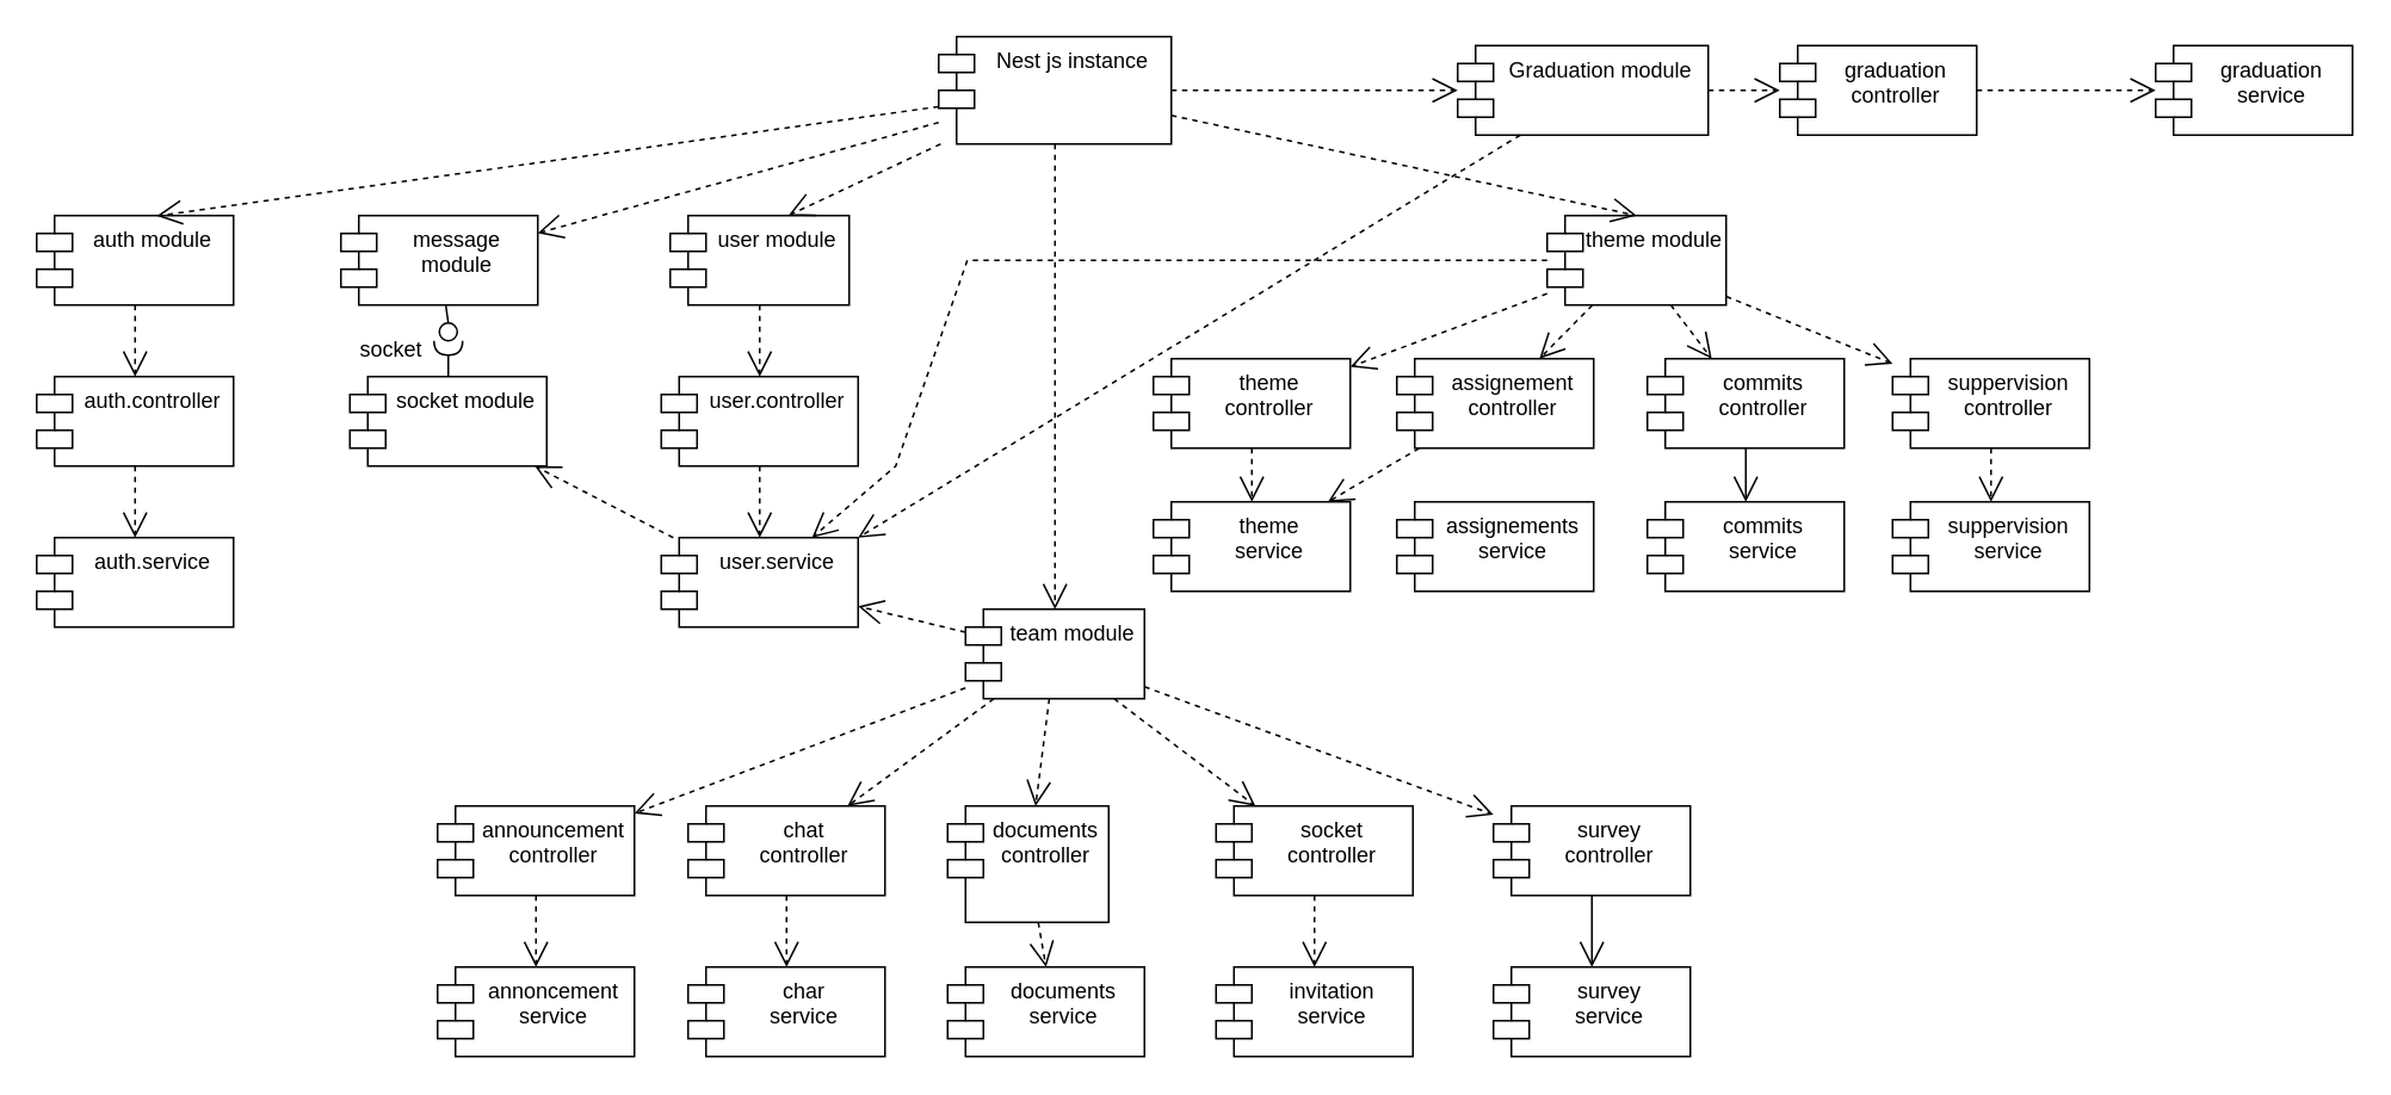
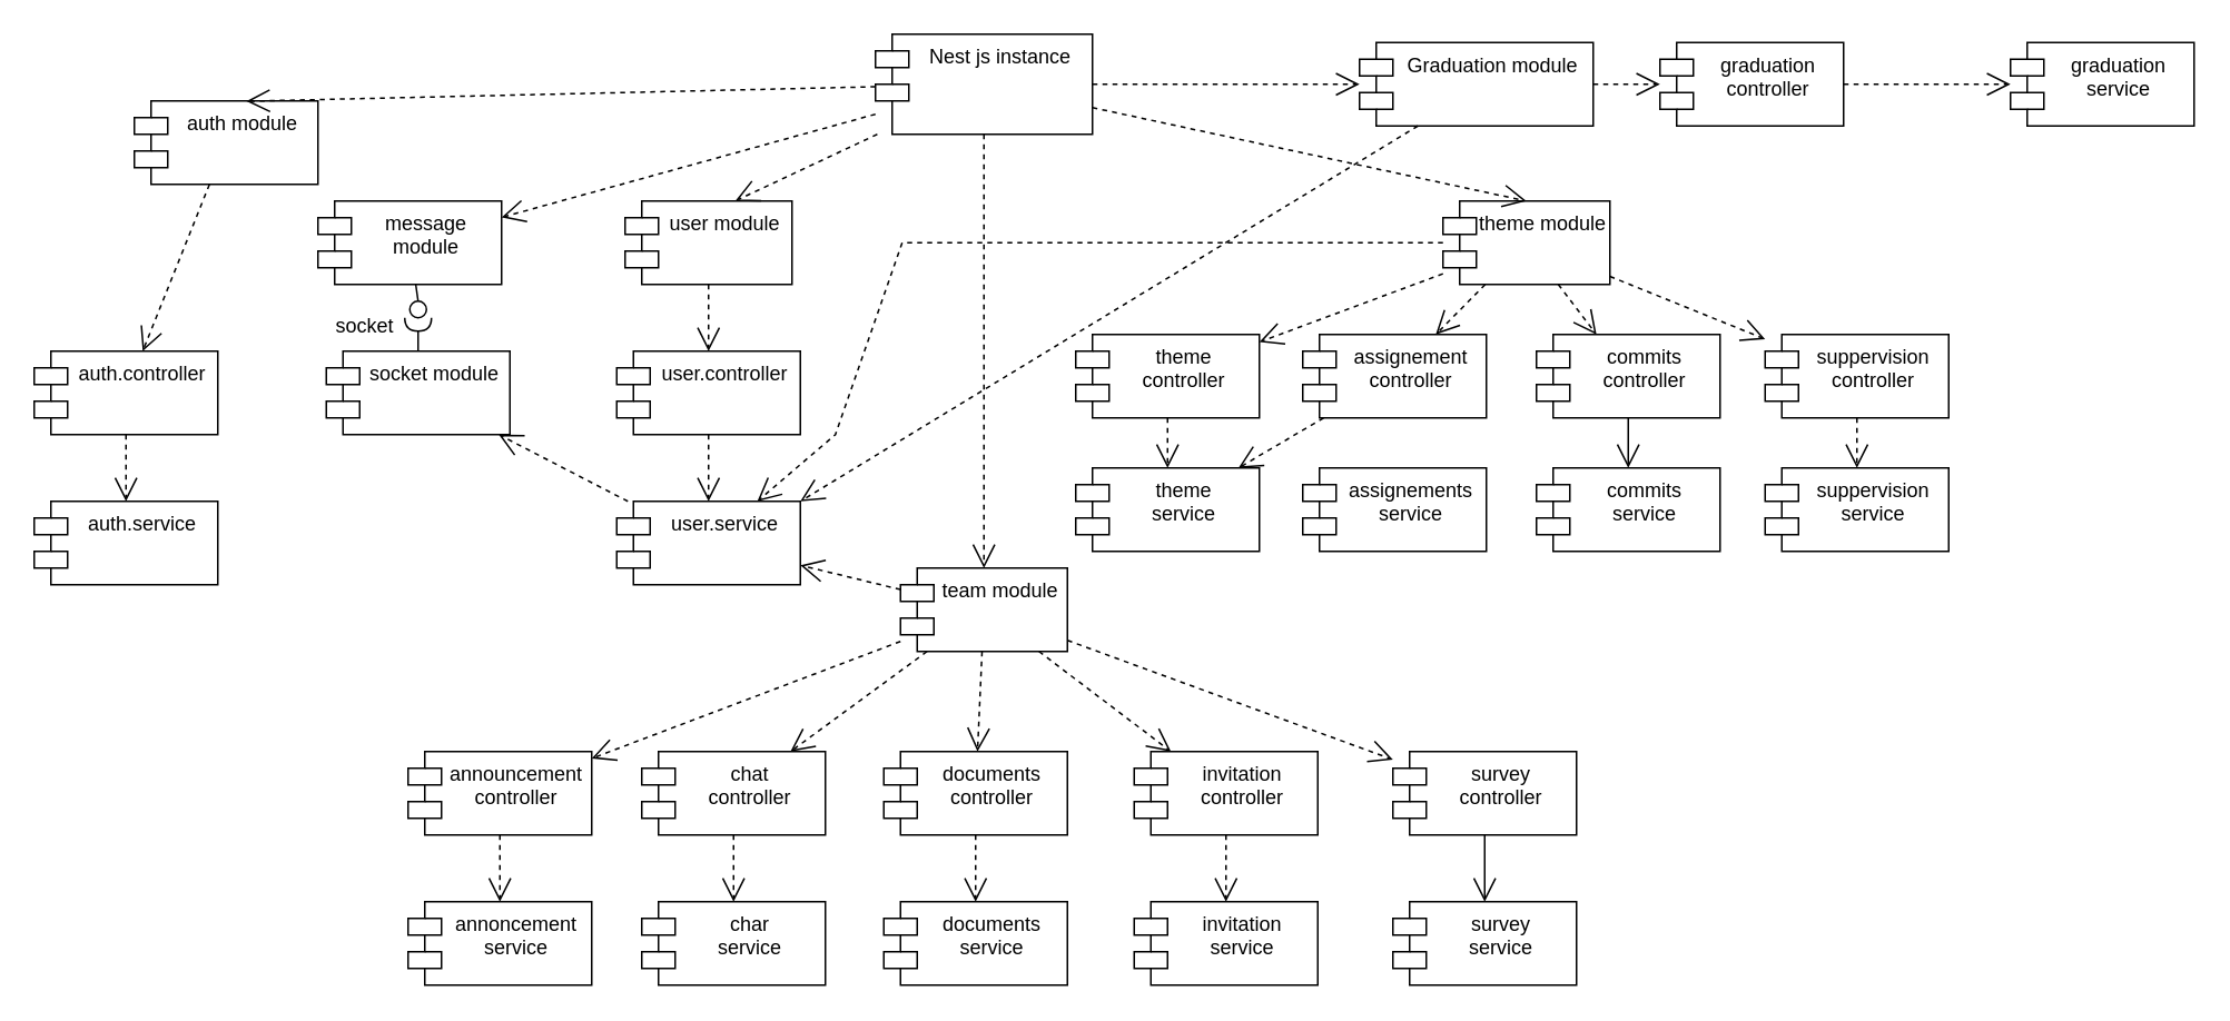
- <mxCell id="7" value="auth module" style="shape=module;align=left;spacingLeft=20;align=center;verticalAlign=top;" vertex="1" parent="1"><mxGeometry x="20" y="120" width="110" height="50" as="geometry" /></mxCell>
+ <mxCell id="7" value="auth module" style="shape=module;align=left;spacingLeft=20;align=center;verticalAlign=top;" vertex="1" parent="1"><mxGeometry x="80" y="60" width="110" height="50" as="geometry" /></mxCell>
- <mxCell id="30" value="socket&#10;controller" style="shape=module;align=left;spacingLeft=20;align=center;verticalAlign=top;" vertex="1" parent="1"><mxGeometry x="679" y="450" width="110" height="50" as="geometry" /></mxCell>
+ <mxCell id="30" value="invitation&#10;controller" style="shape=module;align=left;spacingLeft=20;align=center;verticalAlign=top;" vertex="1" parent="1"><mxGeometry x="679" y="450" width="110" height="50" as="geometry" /></mxCell>
- <mxCell id="27" value="documents&#10;controller" style="shape=module;align=left;spacingLeft=20;align=center;verticalAlign=top;" vertex="1" parent="1"><mxGeometry x="529" y="450" width="90" height="65" as="geometry" /></mxCell>
+ <mxCell id="27" value="documents&#10;controller" style="shape=module;align=left;spacingLeft=20;align=center;verticalAlign=top;" vertex="1" parent="1"><mxGeometry x="529" y="450" width="110" height="50" as="geometry" /></mxCell>
